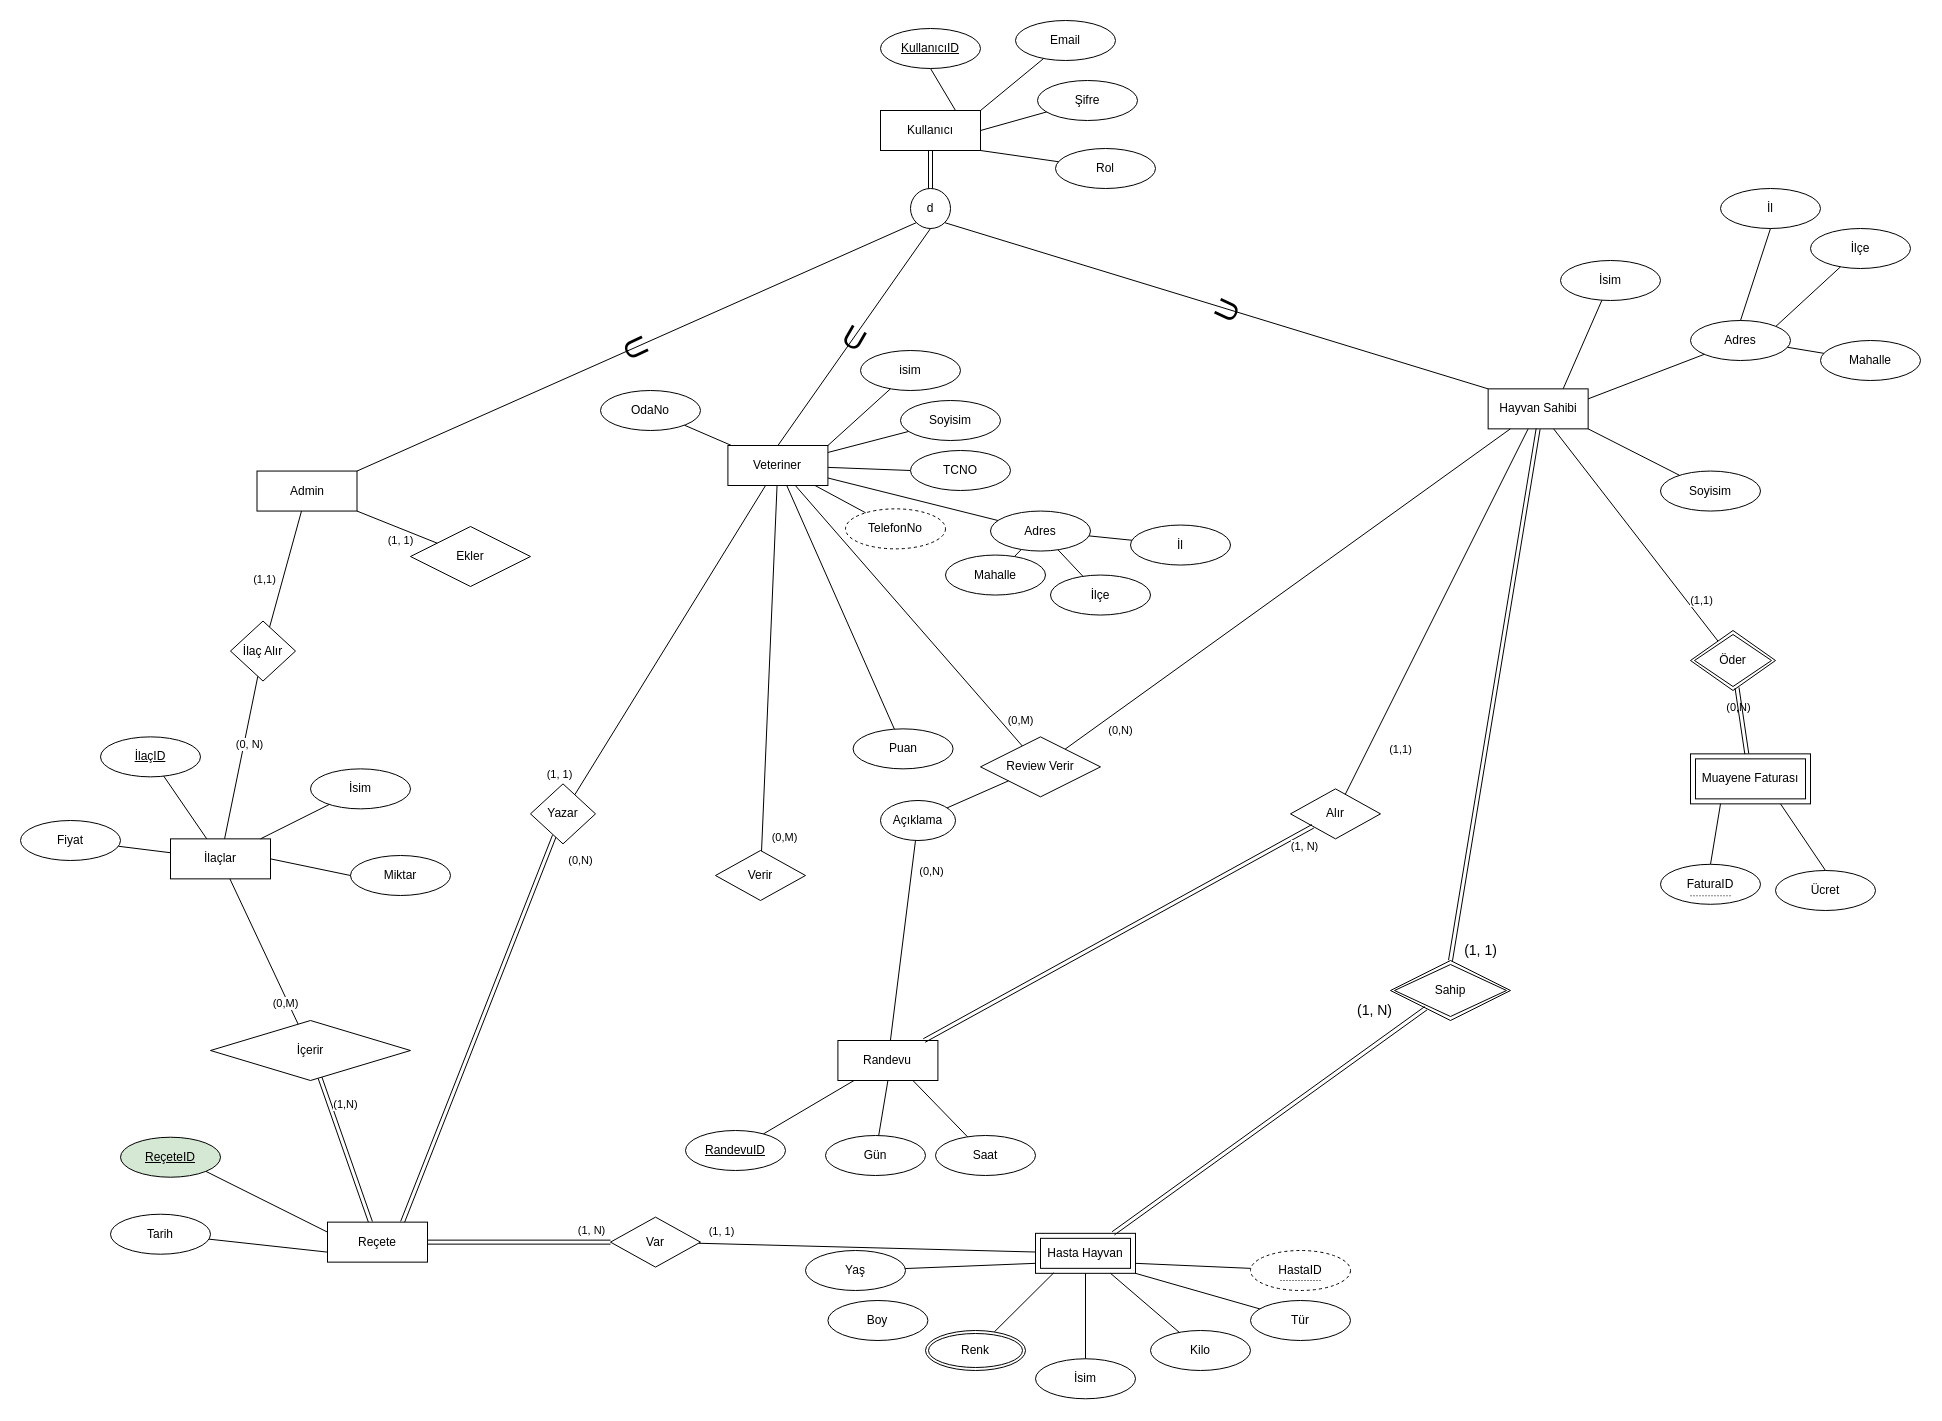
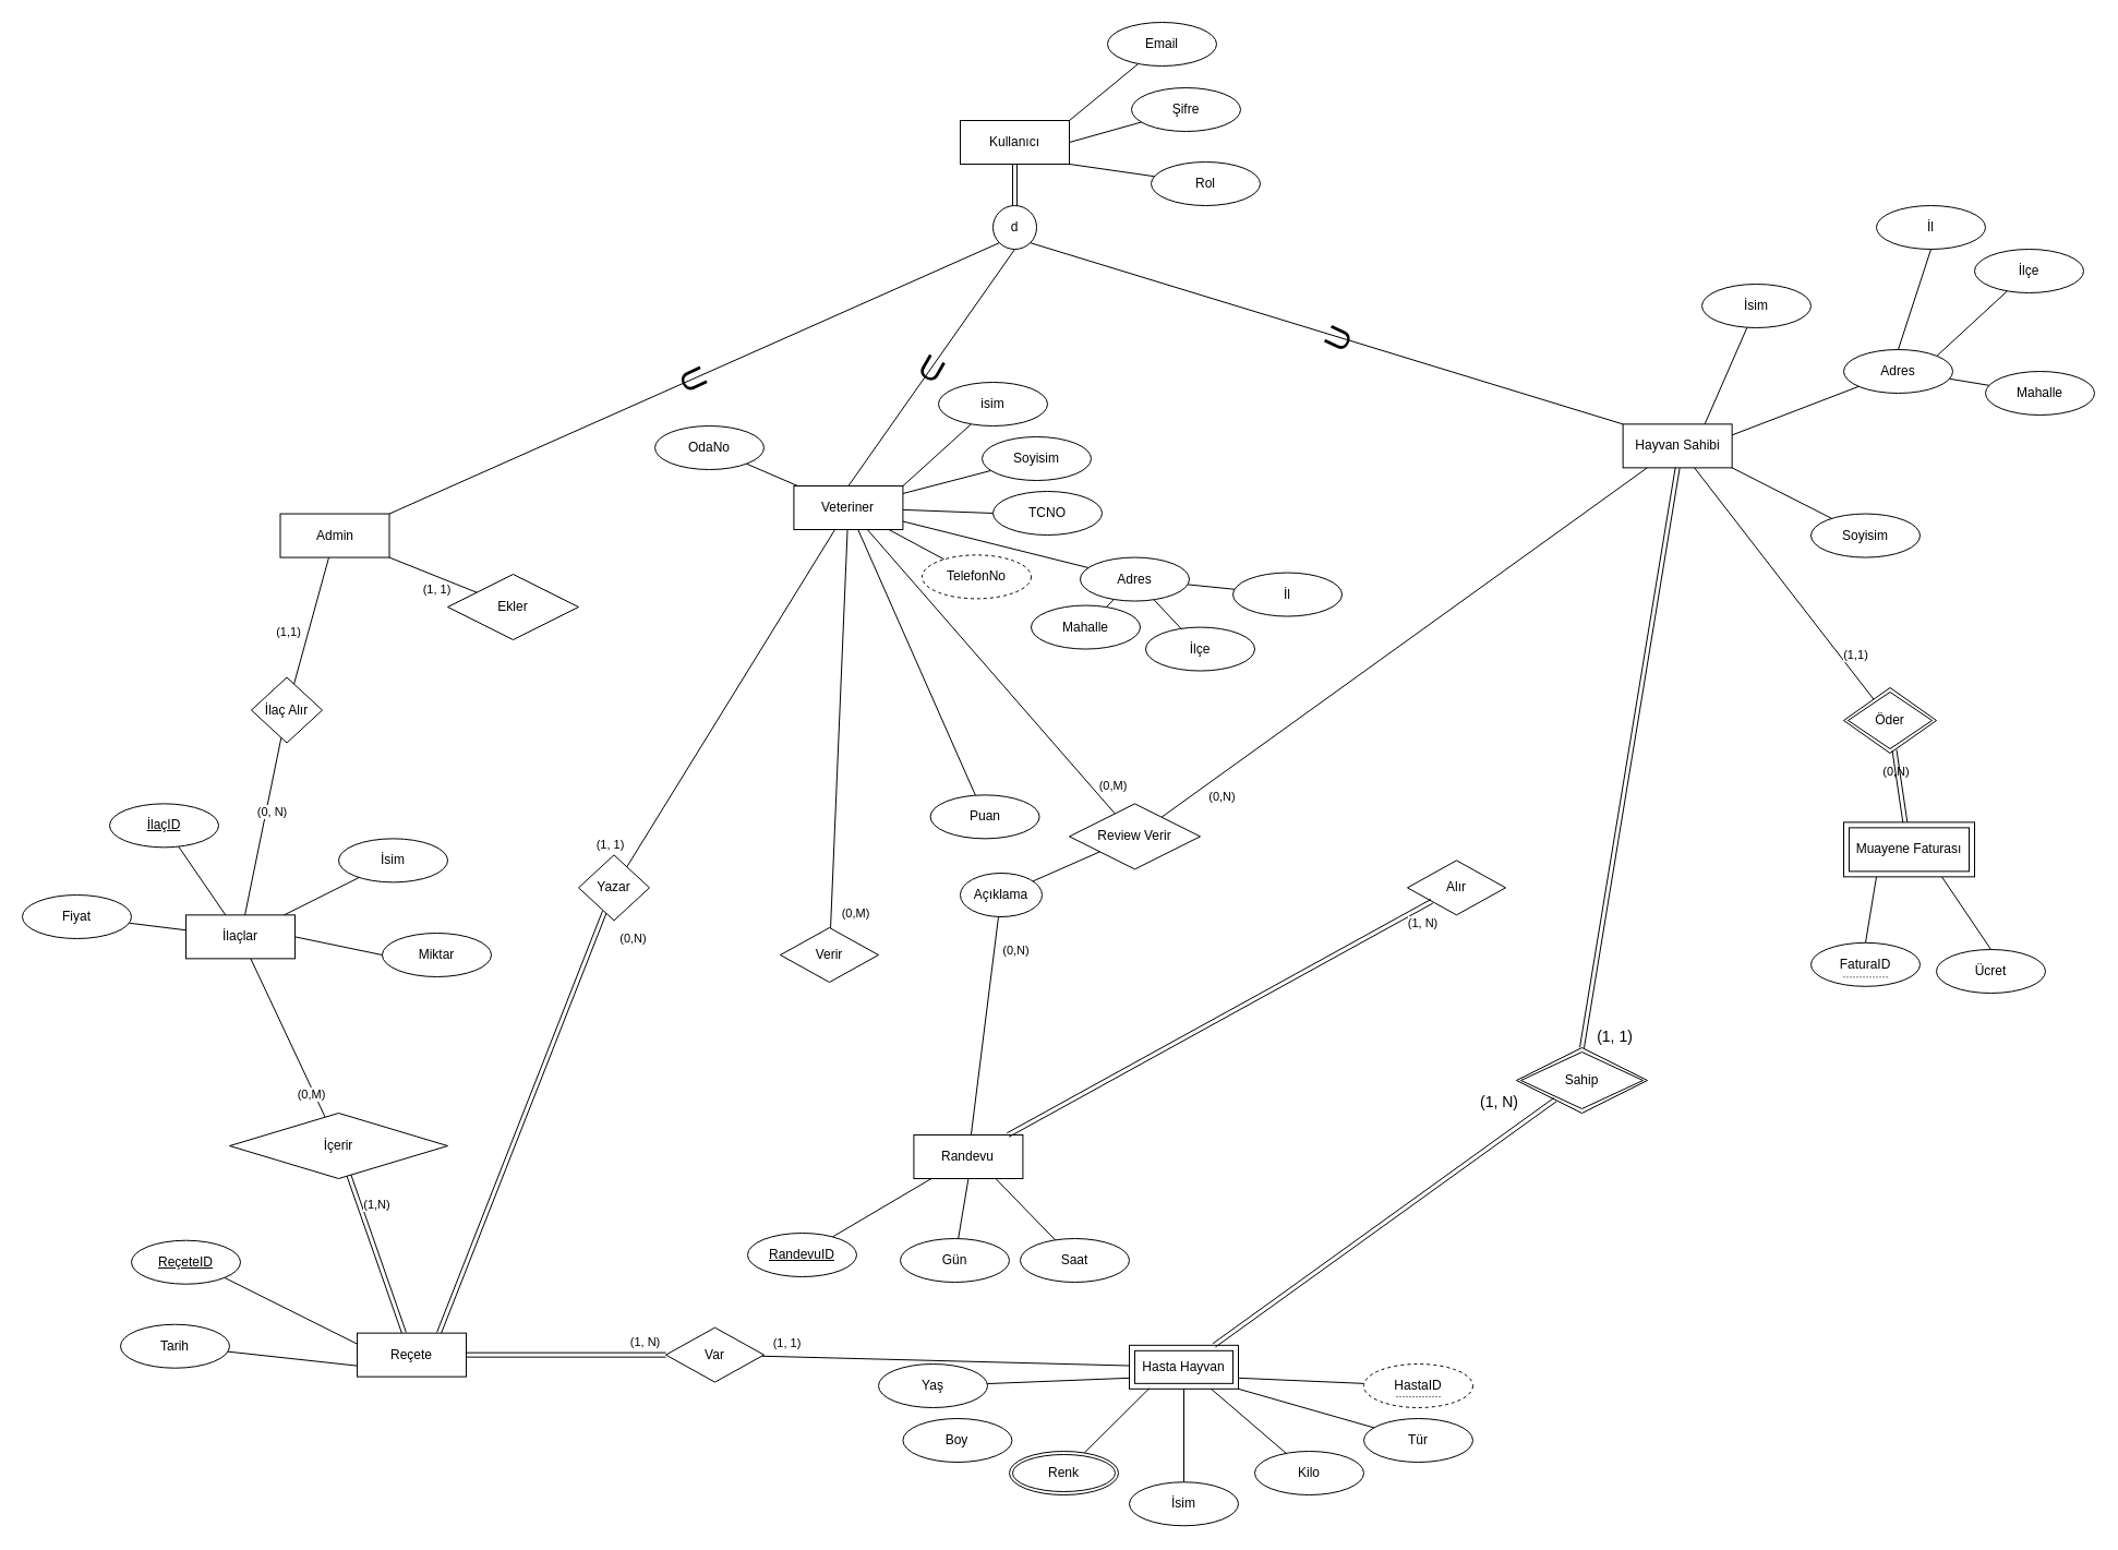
- <mxCell id="134" value="KullanıcıID" style="ellipse;whiteSpace=wrap;html=1;align=center;fontStyle=4;" vertex="1" parent="1"><mxGeometry x="880" y="28" width="100" height="40" as="geometry" /></mxCell>
- <mxCell id="133" value="" style="endArrow=none;html=1;rounded=0;entryX=0.75;entryY=0;entryDx=0;entryDy=0;exitX=0.5;exitY=1;exitDx=0;exitDy=0;" edge="1" parent="1" source="134" target="113"><mxGeometry relative="1" as="geometry"><mxPoint x="950" y="30" as="sourcePoint" /><mxPoint x="910" y="290" as="targetPoint" /></mxGeometry></mxCell>
- <mxCell id="43" value="" style="endArrow=none;html=1;rounded=0;" edge="1" parent="1" source="2" target="38"><mxGeometry relative="1" as="geometry"><mxPoint x="1510" y="337.36" as="sourcePoint" /><mxPoint x="1670" y="337.36" as="targetPoint" /></mxGeometry></mxCell>
- <mxCell id="44" value="(1,1)" style="edgeLabel;html=1;align=center;verticalAlign=middle;resizable=0;points=[];" vertex="1" connectable="0" parent="43"><mxGeometry x="0.392" y="-2" relative="1" as="geometry"><mxPoint x="1" y="67" as="offset" /></mxGeometry></mxCell>
- <mxCell id="137" value="ReçeteID" style="ellipse;whiteSpace=wrap;html=1;align=center;fontStyle=4;fillColor=#d5e8d4;" vertex="1" parent="1"><mxGeometry x="120" y="1136.72" width="100" height="40" as="geometry" /></mxCell>
+ <mxCell id="137" value="ReçeteID" style="ellipse;whiteSpace=wrap;html=1;align=center;fontStyle=4;" vertex="1" parent="1"><mxGeometry x="120" y="1136.72" width="100" height="40" as="geometry" /></mxCell>
